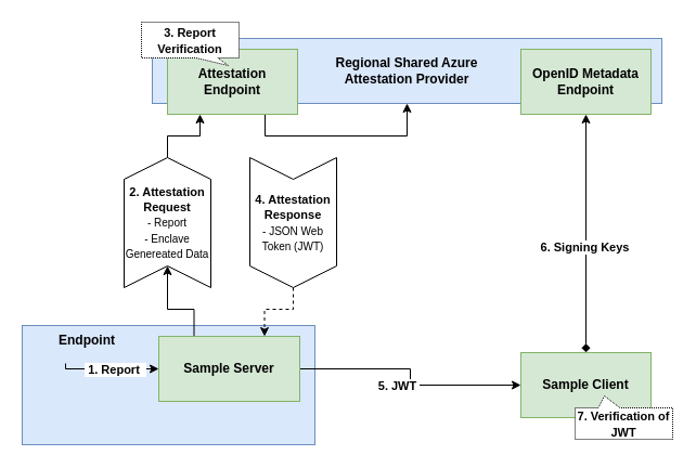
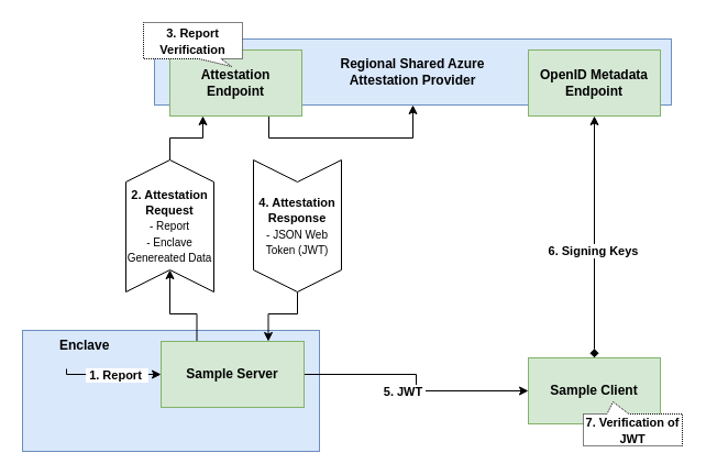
- <mxCell id="18" style="edgeStyle=orthogonalEdgeStyle;rounded=0;orthogonalLoop=1;jettySize=auto;html=1;exitX=1;exitY=0.5;exitDx=0;exitDy=0;entryX=0.75;entryY=0;entryDx=0;entryDy=0;startArrow=none;startFill=0;dashed=1;" parent="1" source="19" target="6" edge="1"><mxGeometry relative="1" as="geometry"><Array as="points"><mxPoint x="270" y="285" /><mxPoint x="244" y="285" /></Array></mxGeometry></mxCell>
+ <mxCell id="18" style="edgeStyle=orthogonalEdgeStyle;rounded=0;orthogonalLoop=1;jettySize=auto;html=1;exitX=1;exitY=0.5;exitDx=0;exitDy=0;entryX=0.75;entryY=0;entryDx=0;entryDy=0;startArrow=none;startFill=0;" parent="1" source="19" target="6" edge="1"><mxGeometry relative="1" as="geometry"><Array as="points"><mxPoint x="270" y="285" /><mxPoint x="244" y="285" /></Array></mxGeometry></mxCell>
- <mxCell id="2" value="Endpoint" style="rounded=0;whiteSpace=wrap;html=1;verticalAlign=top;fontStyle=1;fillColor=#dae8fc;strokeColor=#6c8ebf;align=left;spacingLeft=32;" parent="1" vertex="1"><mxGeometry x="20" y="300" width="270" height="110" as="geometry" /></mxCell>
+ <mxCell id="2" value="Enclave" style="rounded=0;whiteSpace=wrap;html=1;verticalAlign=top;fontStyle=1;fillColor=#dae8fc;strokeColor=#6c8ebf;align=left;spacingLeft=32;" parent="1" vertex="1"><mxGeometry x="20" y="300" width="270" height="110" as="geometry" /></mxCell>
